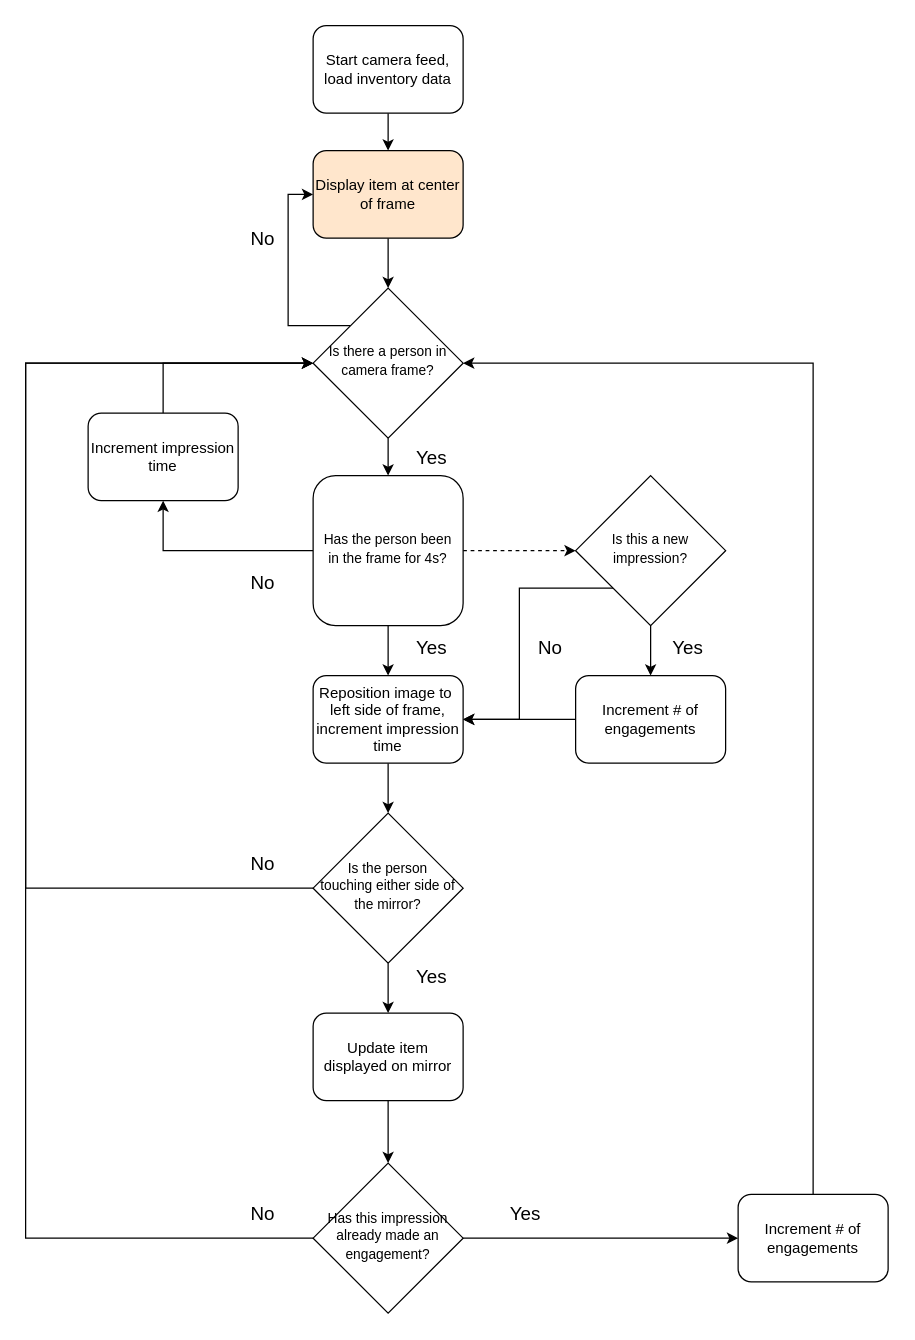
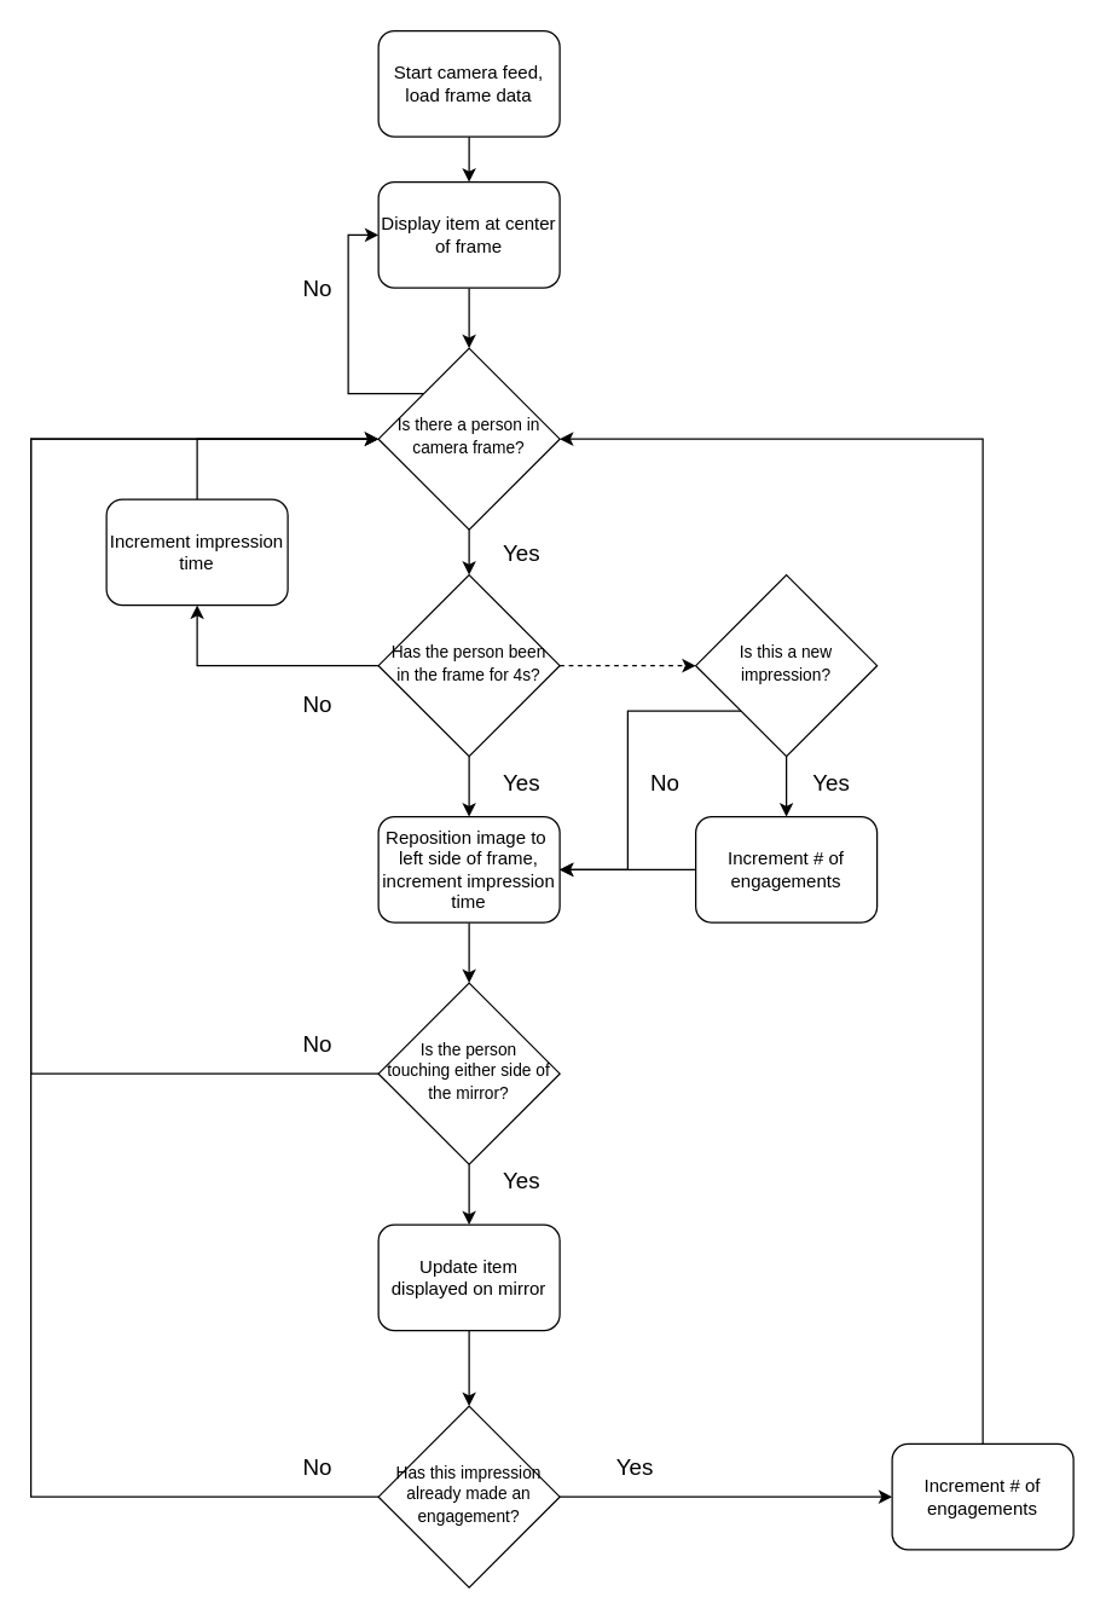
- <mxCell id="3" value="Start camera feed, load inventory data" style="rounded=1;whiteSpace=wrap;html=1;fontSize=12;glass=0;strokeWidth=1;shadow=0;" vertex="1" parent="1"><mxGeometry x="250" y="20" width="120" height="70" as="geometry" /></mxCell>
+ <mxCell id="3" value="Start camera feed, load frame data" style="rounded=1;whiteSpace=wrap;html=1;fontSize=12;glass=0;strokeWidth=1;shadow=0;" vertex="1" parent="1"><mxGeometry x="250" y="20" width="120" height="70" as="geometry" /></mxCell>
- <mxCell id="5" value="Display item at center of frame" style="rounded=1;whiteSpace=wrap;html=1;fontSize=12;glass=0;strokeWidth=1;shadow=0;fillColor=#ffe6cc;" vertex="1" parent="1"><mxGeometry x="250" y="120" width="120" height="70" as="geometry" /></mxCell>
+ <mxCell id="5" value="Display item at center of frame" style="rounded=1;whiteSpace=wrap;html=1;fontSize=12;glass=0;strokeWidth=1;shadow=0;" vertex="1" parent="1"><mxGeometry x="250" y="120" width="120" height="70" as="geometry" /></mxCell>
- <mxCell id="13" value="&lt;font style=&quot;font-size: 11px&quot;&gt;Has the person been&lt;br&gt;in the frame for 4s?&lt;br&gt;&lt;/font&gt;" style="whiteSpace=wrap;html=1;shadow=0;fontFamily=Helvetica;fontSize=12;align=center;strokeWidth=1;spacing=6;spacingTop=-4;rounded=1;" vertex="1" parent="1"><mxGeometry x="250" y="380" width="120" height="120" as="geometry" /></mxCell>
+ <mxCell id="13" value="&lt;font style=&quot;font-size: 11px&quot;&gt;Has the person been&lt;br&gt;in the frame for 4s?&lt;br&gt;&lt;/font&gt;" style="rhombus;whiteSpace=wrap;html=1;shadow=0;fontFamily=Helvetica;fontSize=12;align=center;strokeWidth=1;spacing=6;spacingTop=-4;" vertex="1" parent="1"><mxGeometry x="250" y="380" width="120" height="120" as="geometry" /></mxCell>
